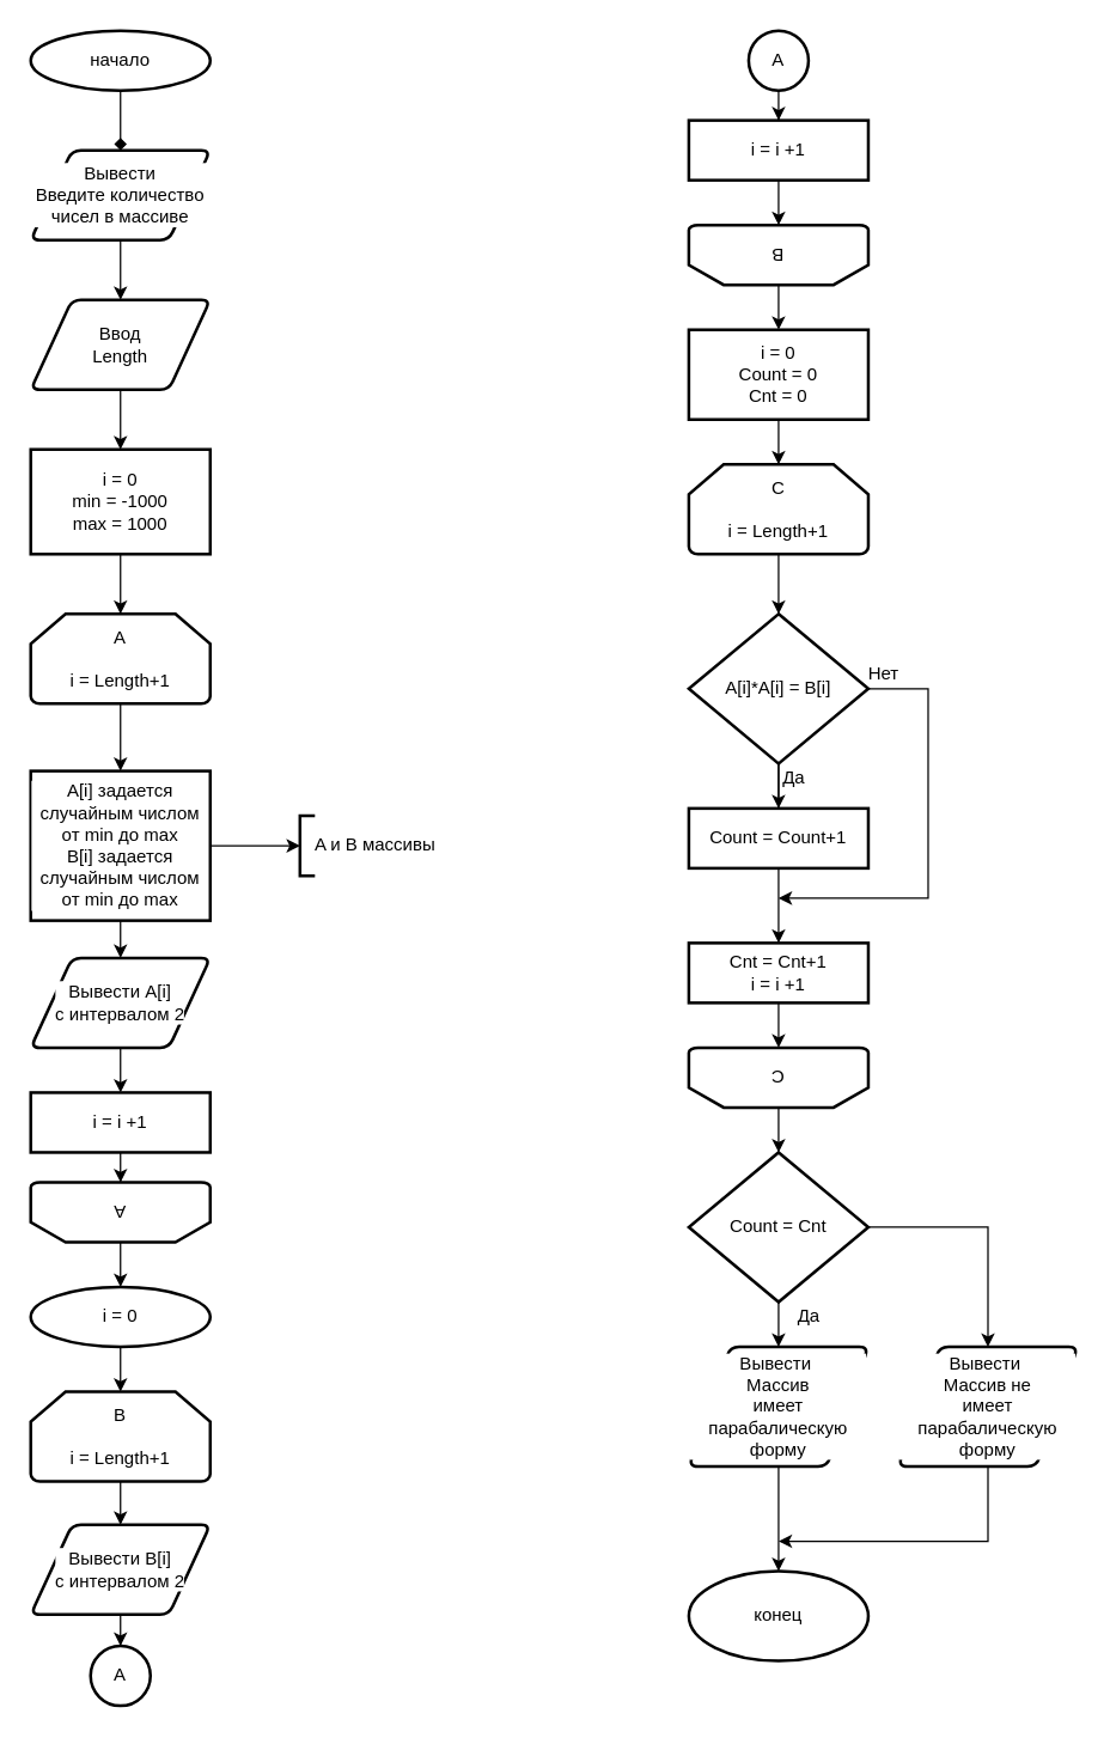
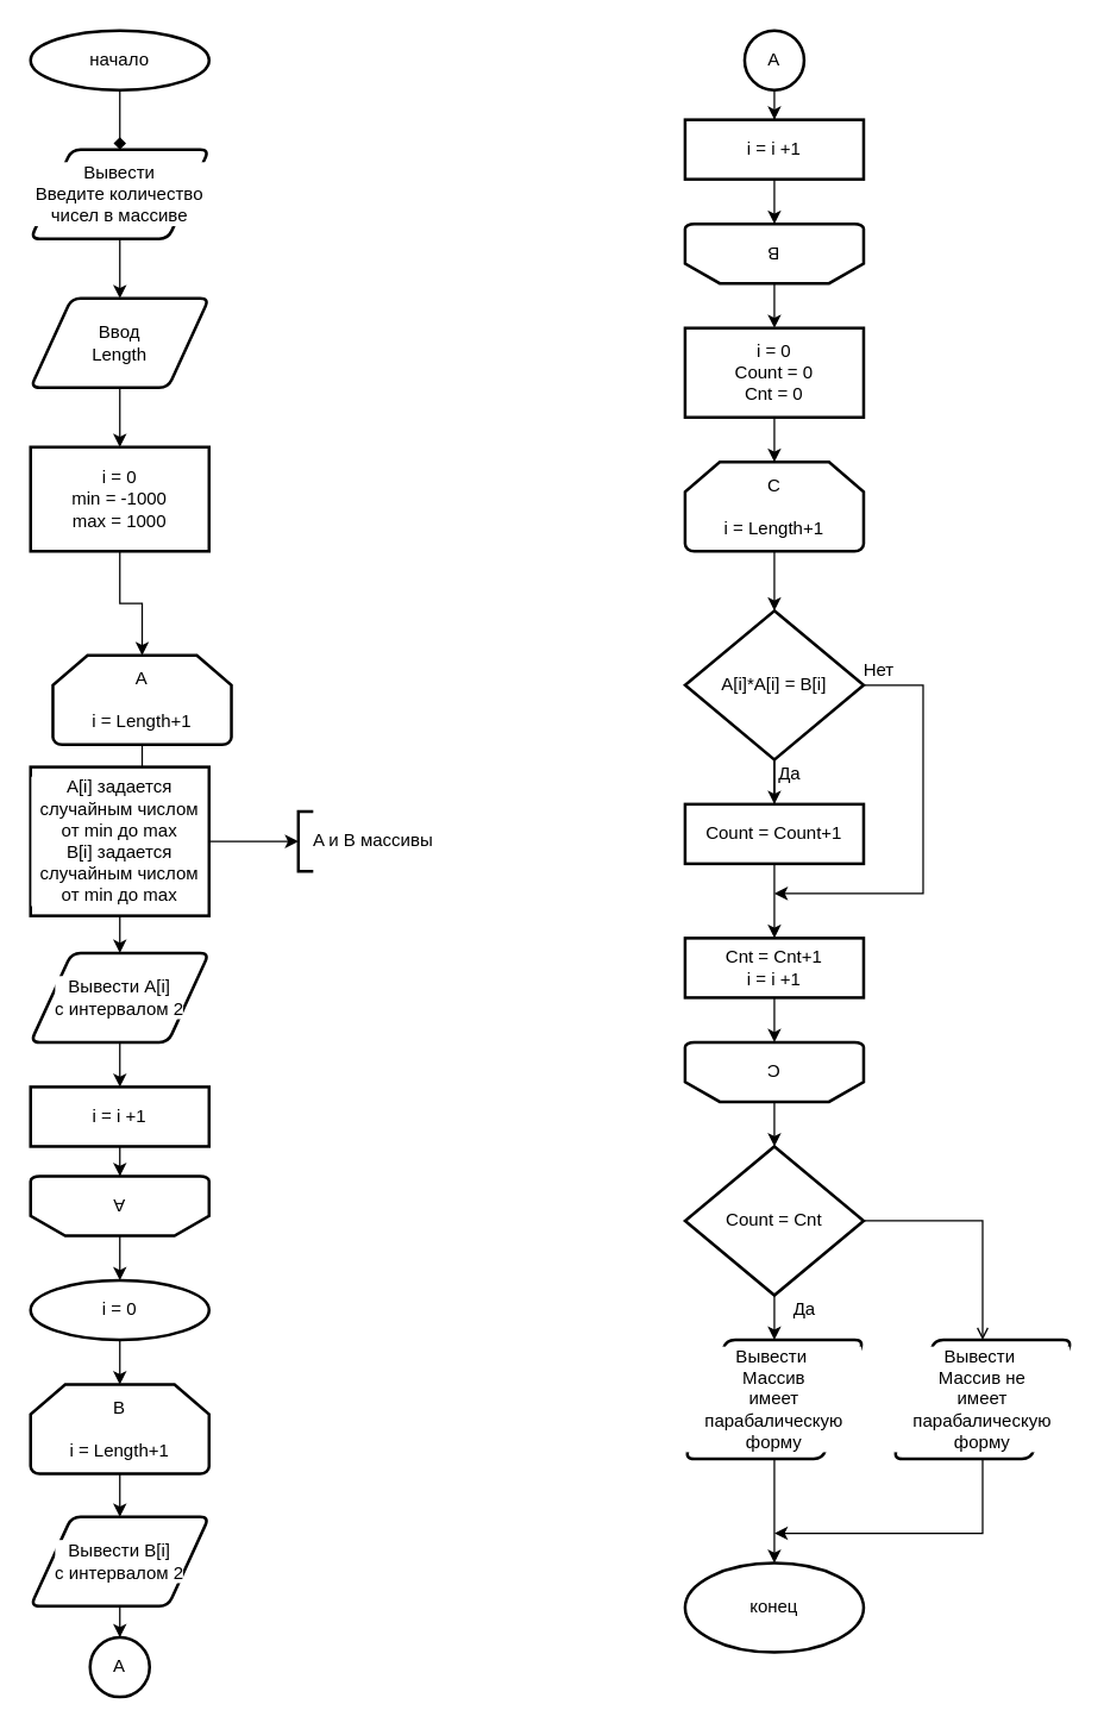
- <mxCell id="11" value="A&lt;br&gt;&lt;br&gt;i = Length+1" style="strokeWidth=2;html=1;shape=mxgraph.flowchart.loop_limit;whiteSpace=wrap;labelBackgroundColor=#FFFFFF;labelBorderColor=none;fontColor=#000000;" vertex="1" parent="1"><mxGeometry x="20" y="410" width="120" height="60" as="geometry" /></mxCell>
+ <mxCell id="11" value="A&lt;br&gt;&lt;br&gt;i = Length+1" style="strokeWidth=2;html=1;shape=mxgraph.flowchart.loop_limit;whiteSpace=wrap;labelBackgroundColor=#FFFFFF;labelBorderColor=none;fontColor=#000000;" vertex="1" parent="1"><mxGeometry x="35" y="440" width="120" height="60" as="geometry" /></mxCell>
- <mxCell id="53" style="edgeStyle=orthogonalEdgeStyle;rounded=0;orthogonalLoop=1;jettySize=auto;html=1;fontColor=#000000;" edge="1" parent="1" source="54" target="59"><mxGeometry relative="1" as="geometry" /></mxCell>
+ <mxCell id="53" style="edgeStyle=orthogonalEdgeStyle;rounded=0;orthogonalLoop=1;jettySize=auto;html=1;fontColor=#000000;endArrow=open;" edge="1" parent="1" source="54" target="59"><mxGeometry relative="1" as="geometry" /></mxCell>
